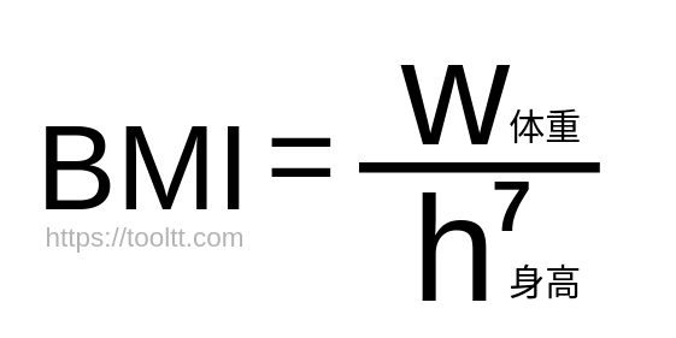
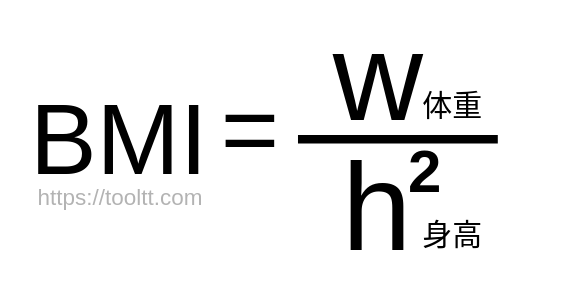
- <mxCell id="8" value="&lt;b&gt;&lt;font style=&quot;font-size: 48px&quot;&gt;7&lt;/font&gt;&lt;/b&gt;" style="text;html=1;strokeColor=none;fillColor=none;align=center;verticalAlign=middle;whiteSpace=wrap;rounded=0;fontSize=24;" vertex="1" parent="1"><mxGeometry x="315" y="112" width="50" height="20" as="geometry" /></mxCell>
+ <mxCell id="8" value="&lt;b&gt;&lt;font style=&quot;font-size: 48px&quot;&gt;2&lt;/font&gt;&lt;/b&gt;" style="text;html=1;strokeColor=none;fillColor=none;align=center;verticalAlign=middle;whiteSpace=wrap;rounded=0;fontSize=24;" vertex="1" parent="1"><mxGeometry x="315" y="112" width="50" height="20" as="geometry" /></mxCell>
